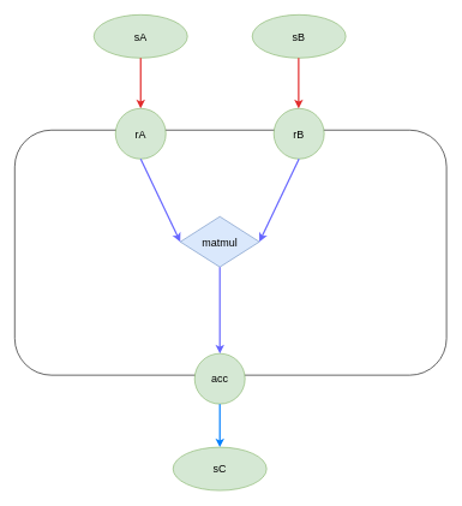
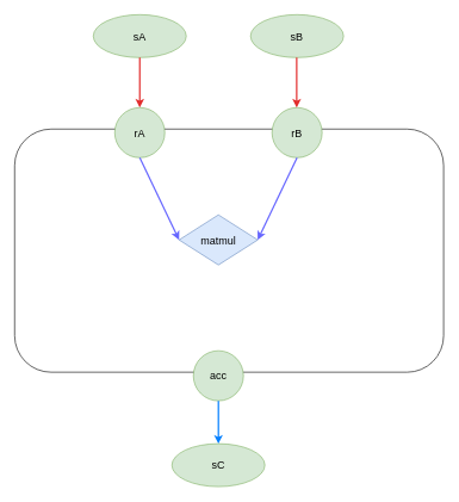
- <mxCell id="13" value="" style="endArrow=classic;html=1;rounded=0;exitX=0.5;exitY=1;exitDx=0;exitDy=0;entryX=0.5;entryY=0;entryDx=0;entryDy=0;strokeWidth=2;strokeColor=#6666FF;" edge="1" parent="1" source="9" target="12"><mxGeometry width="50" height="50" relative="1" as="geometry"><mxPoint x="360" y="430" as="sourcePoint" /><mxPoint x="410" y="380" as="targetPoint" /></mxGeometry></mxCell>
